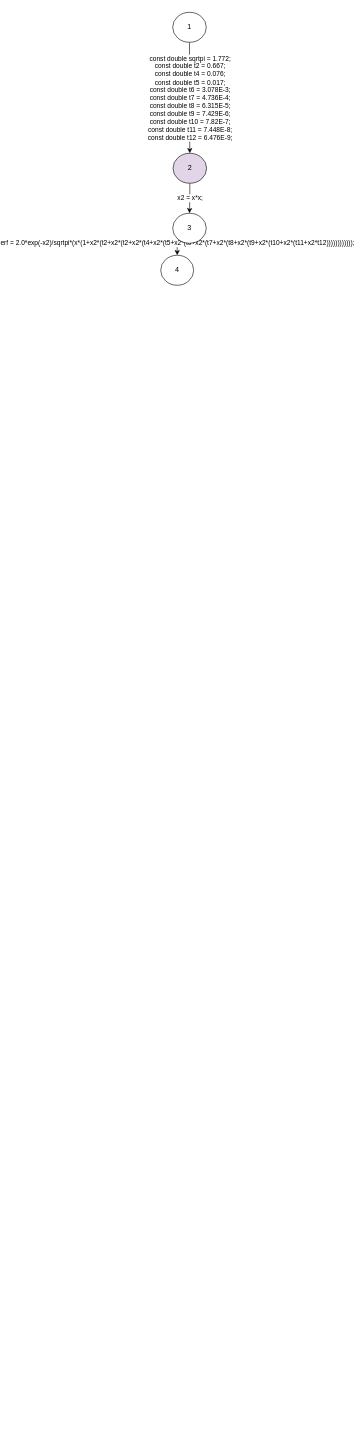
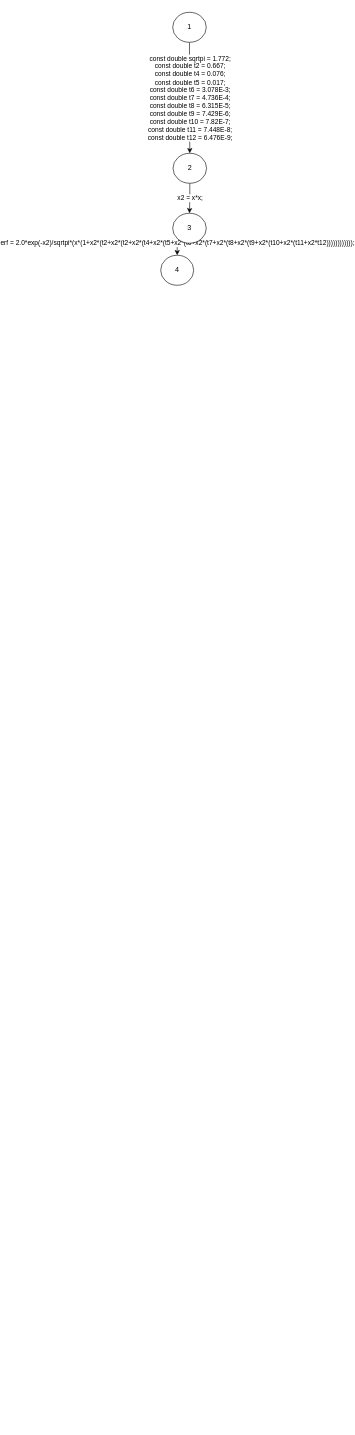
- <mxCell id="5" value="2" style="ellipse;whiteSpace=wrap;html=1;fillColor=#e1d5e7;" parent="1" vertex="1"><mxGeometry x="116.5" y="255" width="56" height="50" as="geometry" /></mxCell>
+ <mxCell id="5" value="2" style="ellipse;whiteSpace=wrap;html=1;" parent="1" vertex="1"><mxGeometry x="116.5" y="255" width="56" height="50" as="geometry" /></mxCell>
